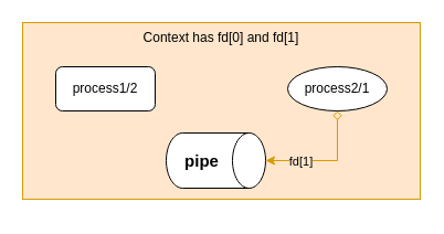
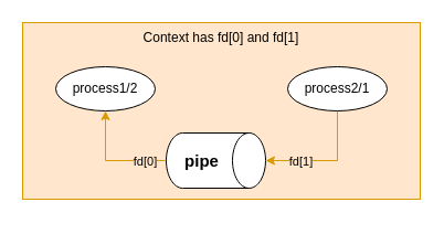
- <mxCell id="8" value="process1/2" style="rounded=1;whiteSpace=wrap;html=1;" vertex="1" parent="1"><mxGeometry x="50" y="60" width="90" height="40" as="geometry" /></mxCell>
+ <mxCell id="8" value="process1/2" style="ellipse;whiteSpace=wrap;html=1;" vertex="1" parent="1"><mxGeometry x="50" y="60" width="90" height="40" as="geometry" /></mxCell>
- <mxCell id="5" value="" style="edgeStyle=orthogonalEdgeStyle;rounded=0;orthogonalLoop=1;jettySize=auto;html=1;entryX=0.5;entryY=1;entryDx=0;entryDy=0;startArrow=classic;startFill=1;endArrow=diamond;endFill=0;fillColor=#ffe6cc;strokeColor=#d79b00;" edge="1" parent="1" source="7" target="9"><mxGeometry relative="1" as="geometry"><mxPoint x="325" y="145" as="targetPoint" /></mxGeometry></mxCell>
+ <mxCell id="5" value="" style="edgeStyle=orthogonalEdgeStyle;rounded=0;orthogonalLoop=1;jettySize=auto;html=1;entryX=0.5;entryY=1;entryDx=0;entryDy=0;startArrow=classic;startFill=1;endArrow=none;endFill=0;fillColor=#ffe6cc;strokeColor=#d79b00;" edge="1" parent="1" source="7" target="9"><mxGeometry relative="1" as="geometry"><mxPoint x="325" y="145" as="targetPoint" /></mxGeometry></mxCell>
+ <mxCell id="3" value="" style="edgeStyle=orthogonalEdgeStyle;rounded=0;orthogonalLoop=1;jettySize=auto;html=1;entryX=0.5;entryY=1;entryDx=0;entryDy=0;fillColor=#ffe6cc;strokeColor=#d79b00;" edge="1" parent="1" source="7" target="8"><mxGeometry relative="1" as="geometry"><mxPoint x="110" y="145" as="targetPoint" /></mxGeometry></mxCell>
+ <mxCell id="4" value="fd[0]" style="edgeLabel;html=1;align=center;verticalAlign=middle;resizable=0;points=[];labelBackgroundColor=#FFE6CC;" vertex="1" connectable="0" parent="3"><mxGeometry x="-0.68" relative="1" as="geometry"><mxPoint x="-4" as="offset" /></mxGeometry></mxCell>
